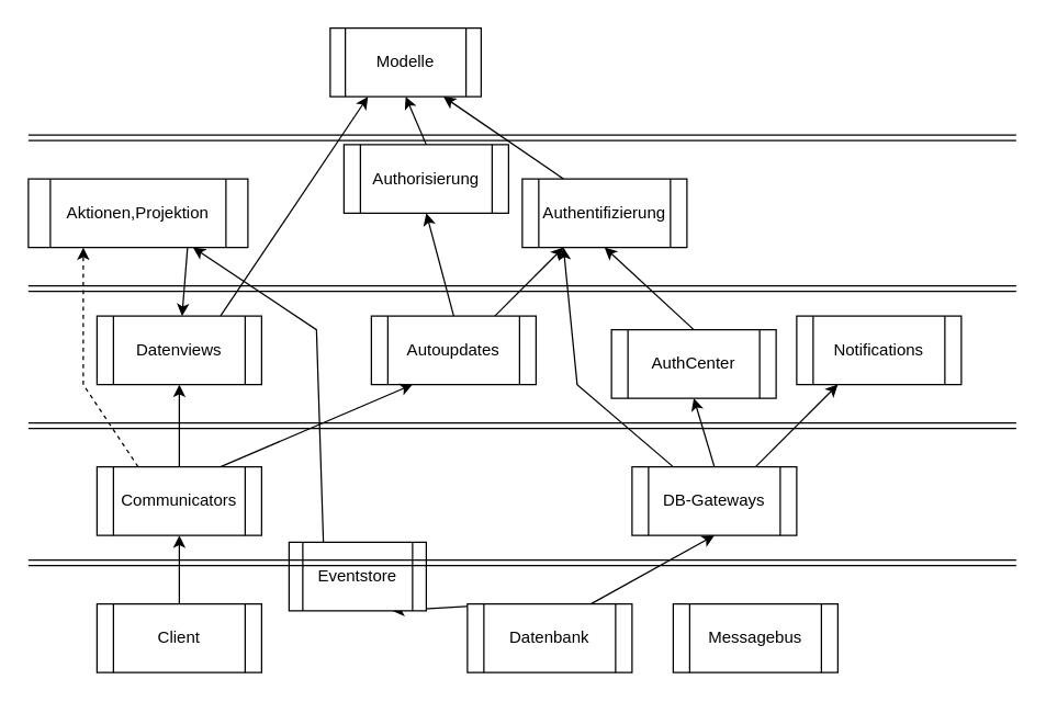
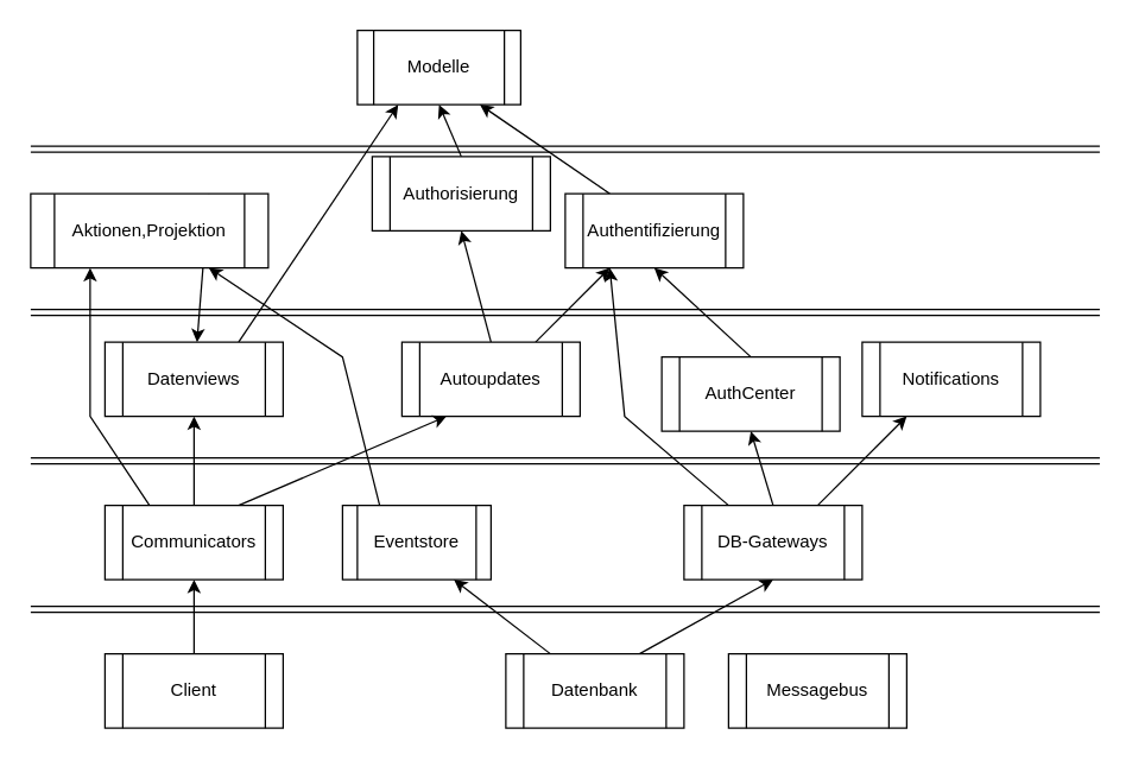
- <mxCell id="35" style="edgeStyle=none;rounded=0;orthogonalLoop=1;jettySize=auto;html=1;exitX=0.25;exitY=0;exitDx=0;exitDy=0;entryX=0.25;entryY=1;entryDx=0;entryDy=0;dashed=1;" edge="1" parent="1" source="36" target="4"><mxGeometry relative="1" as="geometry"><Array as="points"><mxPoint x="60" y="280" /></Array></mxGeometry></mxCell>
+ <mxCell id="35" style="edgeStyle=none;rounded=0;orthogonalLoop=1;jettySize=auto;html=1;exitX=0.25;exitY=0;exitDx=0;exitDy=0;entryX=0.25;entryY=1;entryDx=0;entryDy=0;" edge="1" parent="1" source="36" target="4"><mxGeometry relative="1" as="geometry"><Array as="points"><mxPoint x="60" y="280" /></Array></mxGeometry></mxCell>
- <mxCell id="16" value="Eventstore" style="shape=process;whiteSpace=wrap;html=1;backgroundOutline=1;" vertex="1" parent="1"><mxGeometry x="210" y="395" width="100" height="50" as="geometry" /></mxCell>
+ <mxCell id="16" value="Eventstore" style="shape=process;whiteSpace=wrap;html=1;backgroundOutline=1;" vertex="1" parent="1"><mxGeometry x="230" y="340" width="100" height="50" as="geometry" /></mxCell>
